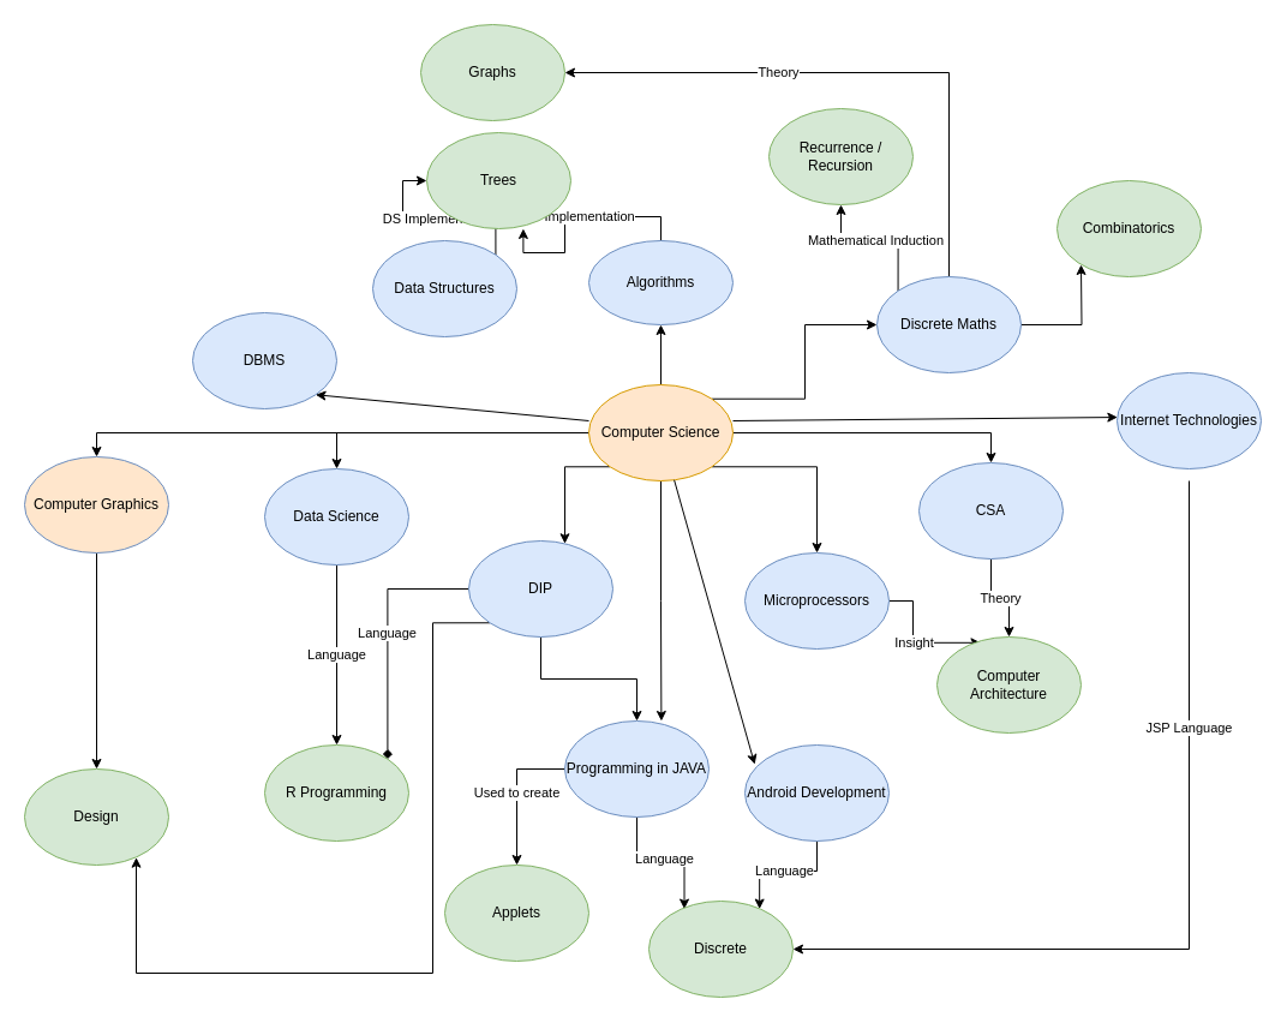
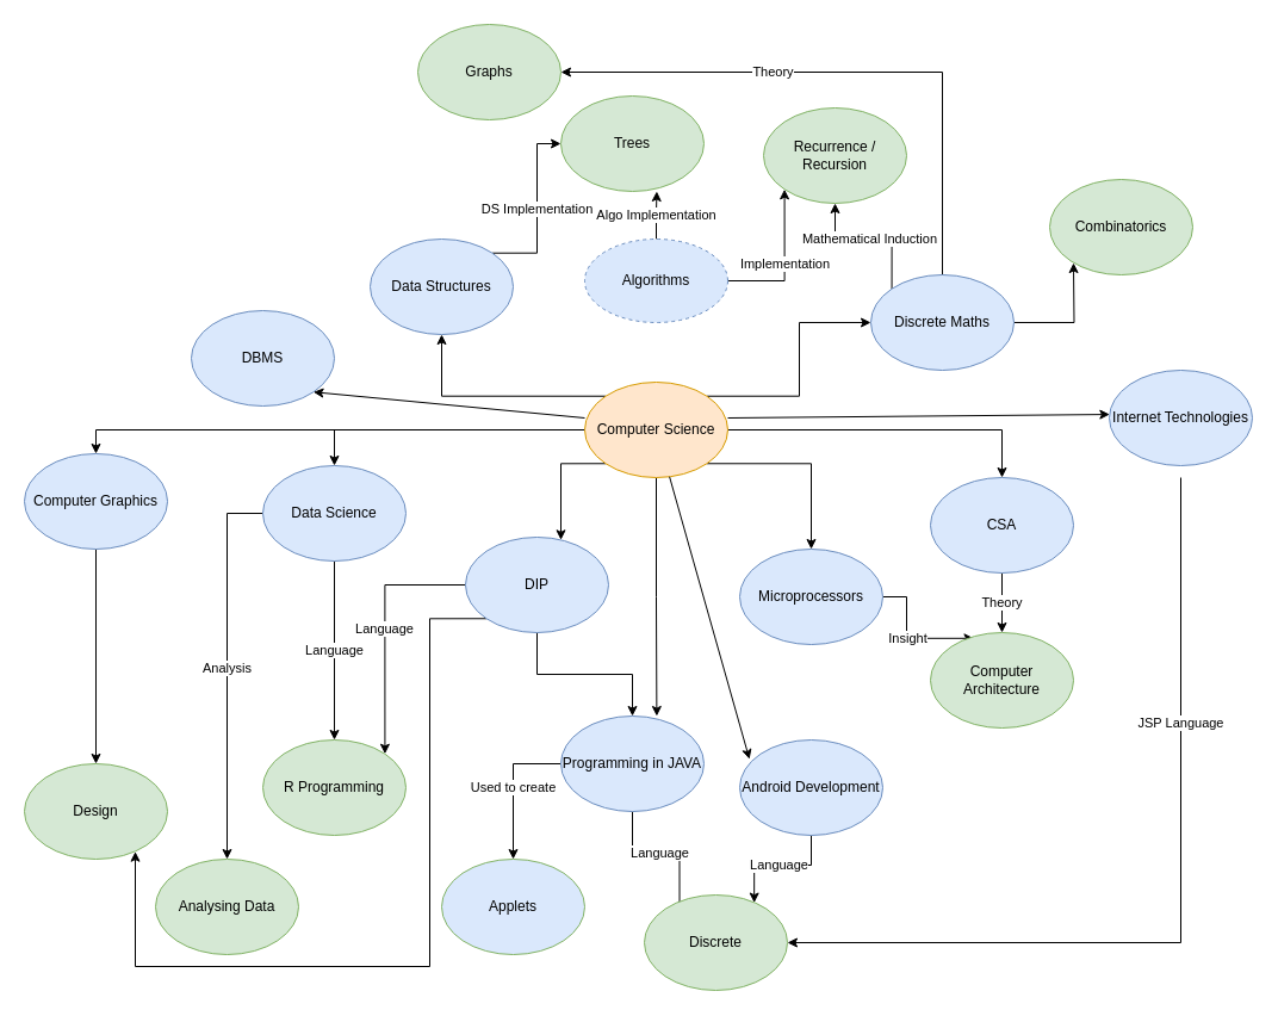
- <mxCell id="39" value="Trees" style="ellipse;whiteSpace=wrap;html=1;fillColor=#d5e8d4;strokeColor=#82b366;" vertex="1" parent="1"><mxGeometry x="355" y="110" width="120" height="80" as="geometry" /></mxCell>
+ <mxCell id="39" value="Trees" style="ellipse;whiteSpace=wrap;html=1;fillColor=#d5e8d4;strokeColor=#82b366;" vertex="1" parent="1"><mxGeometry x="470" y="80" width="120" height="80" as="geometry" /></mxCell>
+ <mxCell id="16" value="Implementation" style="edgeStyle=orthogonalEdgeStyle;rounded=0;orthogonalLoop=1;jettySize=auto;html=1;entryX=0;entryY=1;entryDx=0;entryDy=0;" edge="1" parent="1" source="17" target="40"><mxGeometry relative="1" as="geometry" /></mxCell>
- <mxCell id="17" value="Algorithms" style="ellipse;whiteSpace=wrap;html=1;fillColor=#dae8fc;strokeColor=#6c8ebf;" vertex="1" parent="1"><mxGeometry x="490" y="200" width="120" height="70" as="geometry" /></mxCell>
+ <mxCell id="17" value="Algorithms" style="ellipse;whiteSpace=wrap;html=1;fillColor=#dae8fc;strokeColor=#6c8ebf;dashed=1;" vertex="1" parent="1"><mxGeometry x="490" y="200" width="120" height="70" as="geometry" /></mxCell>
- <mxCell id="10" style="edgeStyle=orthogonalEdgeStyle;rounded=0;orthogonalLoop=1;jettySize=auto;html=1;exitX=0.5;exitY=0;exitDx=0;exitDy=0;entryX=0.5;entryY=1;entryDx=0;entryDy=0;" edge="1" parent="1" source="11" target="17"><mxGeometry relative="1" as="geometry" /></mxCell>
+ <mxCell id="2" style="edgeStyle=orthogonalEdgeStyle;rounded=0;orthogonalLoop=1;jettySize=auto;html=1;exitX=0;exitY=0;exitDx=0;exitDy=0;entryX=0.5;entryY=1;entryDx=0;entryDy=0;" edge="1" parent="1" source="11" target="14"><mxGeometry relative="1" as="geometry" /></mxCell>
- <mxCell id="56" value="Computer Graphics" style="ellipse;whiteSpace=wrap;html=1;fillColor=#ffe6cc;strokeColor=#6c8ebf;" vertex="1" parent="1"><mxGeometry x="20" y="380" width="120" height="80" as="geometry" /></mxCell>
+ <mxCell id="56" value="Computer Graphics" style="ellipse;whiteSpace=wrap;html=1;fillColor=#dae8fc;strokeColor=#6c8ebf;" vertex="1" parent="1"><mxGeometry x="20" y="380" width="120" height="80" as="geometry" /></mxCell>
- <mxCell id="24" value="CSA" style="ellipse;whiteSpace=wrap;html=1;fillColor=#dae8fc;strokeColor=#6c8ebf;" vertex="1" parent="1"><mxGeometry x="765" y="385" width="120" height="80" as="geometry" /></mxCell>
+ <mxCell id="24" value="CSA" style="ellipse;whiteSpace=wrap;html=1;fillColor=#dae8fc;strokeColor=#6c8ebf;" vertex="1" parent="1"><mxGeometry x="780" y="400" width="120" height="80" as="geometry" /></mxCell>
+ <mxCell id="32" value="Analysis" style="edgeStyle=orthogonalEdgeStyle;rounded=0;orthogonalLoop=1;jettySize=auto;html=1;exitX=0;exitY=0.5;exitDx=0;exitDy=0;entryX=0.5;entryY=0;entryDx=0;entryDy=0;" edge="1" parent="1" source="33" target="53"><mxGeometry relative="1" as="geometry" /></mxCell>
- <mxCell id="27" value="Language" style="edgeStyle=orthogonalEdgeStyle;rounded=0;orthogonalLoop=1;jettySize=auto;html=1;exitX=0;exitY=0.5;exitDx=0;exitDy=0;entryX=1;entryY=0;entryDx=0;entryDy=0;endArrow=diamond;" edge="1" parent="1" source="30" target="34"><mxGeometry relative="1" as="geometry" /></mxCell>
+ <mxCell id="27" value="Language" style="edgeStyle=orthogonalEdgeStyle;rounded=0;orthogonalLoop=1;jettySize=auto;html=1;exitX=0;exitY=0.5;exitDx=0;exitDy=0;entryX=1;entryY=0;entryDx=0;entryDy=0;" edge="1" parent="1" source="30" target="34"><mxGeometry relative="1" as="geometry" /></mxCell>
- <mxCell id="35" value="Language" style="edgeStyle=orthogonalEdgeStyle;rounded=0;orthogonalLoop=1;jettySize=auto;html=1;exitX=0.5;exitY=1;exitDx=0;exitDy=0;entryX=0.246;entryY=0.082;entryDx=0;entryDy=0;entryPerimeter=0;" edge="1" parent="1" source="37" target="45"><mxGeometry relative="1" as="geometry" /></mxCell>
+ <mxCell id="35" value="Language" style="edgeStyle=orthogonalEdgeStyle;rounded=0;orthogonalLoop=1;jettySize=auto;html=1;exitX=0.5;exitY=1;exitDx=0;exitDy=0;entryX=0.246;entryY=0.082;entryDx=0;entryDy=0;entryPerimeter=0;endArrow=none;" edge="1" parent="1" source="37" target="45"><mxGeometry relative="1" as="geometry" /></mxCell>
+ <mxCell id="53" value="Analysing Data" style="ellipse;whiteSpace=wrap;html=1;fillColor=#d5e8d4;strokeColor=#82b366;" vertex="1" parent="1"><mxGeometry x="130" y="720" width="120" height="80" as="geometry" /></mxCell>
- <mxCell id="46" value="Applets" style="ellipse;whiteSpace=wrap;html=1;fillColor=#d5e8d4;strokeColor=#82b366;" vertex="1" parent="1"><mxGeometry x="370" y="720" width="120" height="80" as="geometry" /></mxCell>
+ <mxCell id="46" value="Applets" style="ellipse;whiteSpace=wrap;html=1;fillColor=#dae8fc;strokeColor=#82b366;" vertex="1" parent="1"><mxGeometry x="370" y="720" width="120" height="80" as="geometry" /></mxCell>
